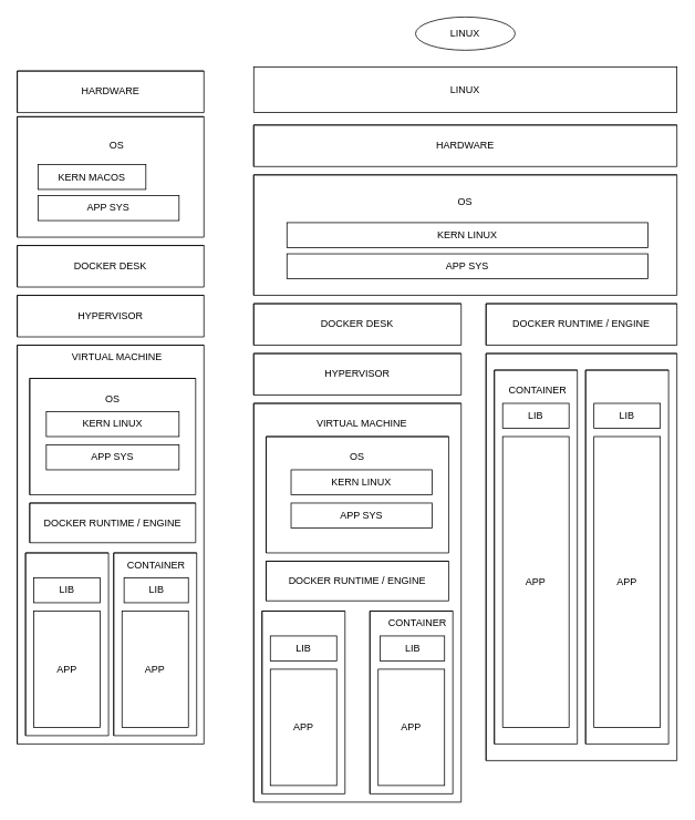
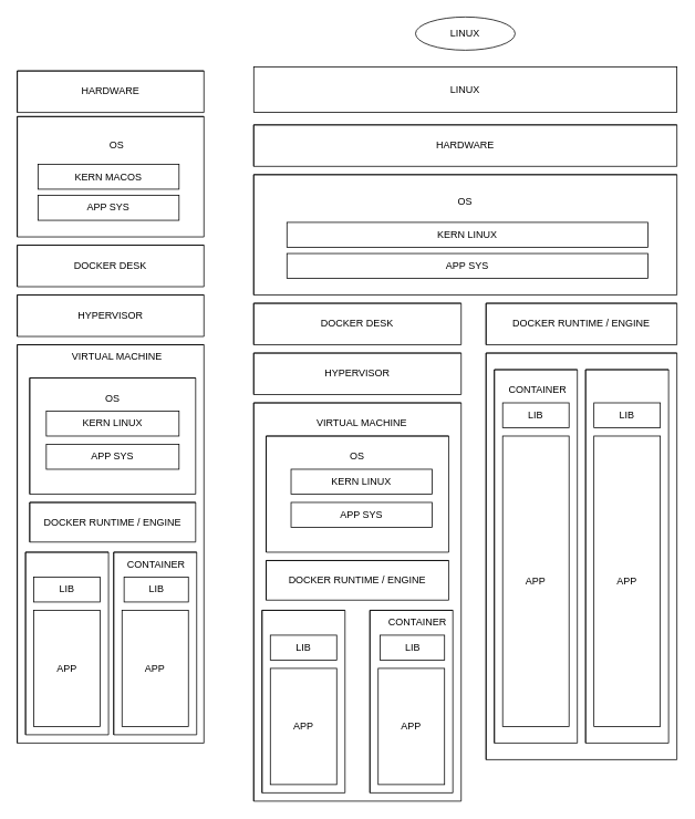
- <mxCell id="11" value="KERN MACOS" style="rounded=0;whiteSpace=wrap;html=1;" vertex="1" parent="1"><mxGeometry x="45" y="197.5" width="130" height="30" as="geometry" /></mxCell>
+ <mxCell id="11" value="KERN MACOS" style="rounded=0;whiteSpace=wrap;html=1;" vertex="1" parent="1"><mxGeometry x="45" y="197.5" width="170" height="30" as="geometry" /></mxCell>
